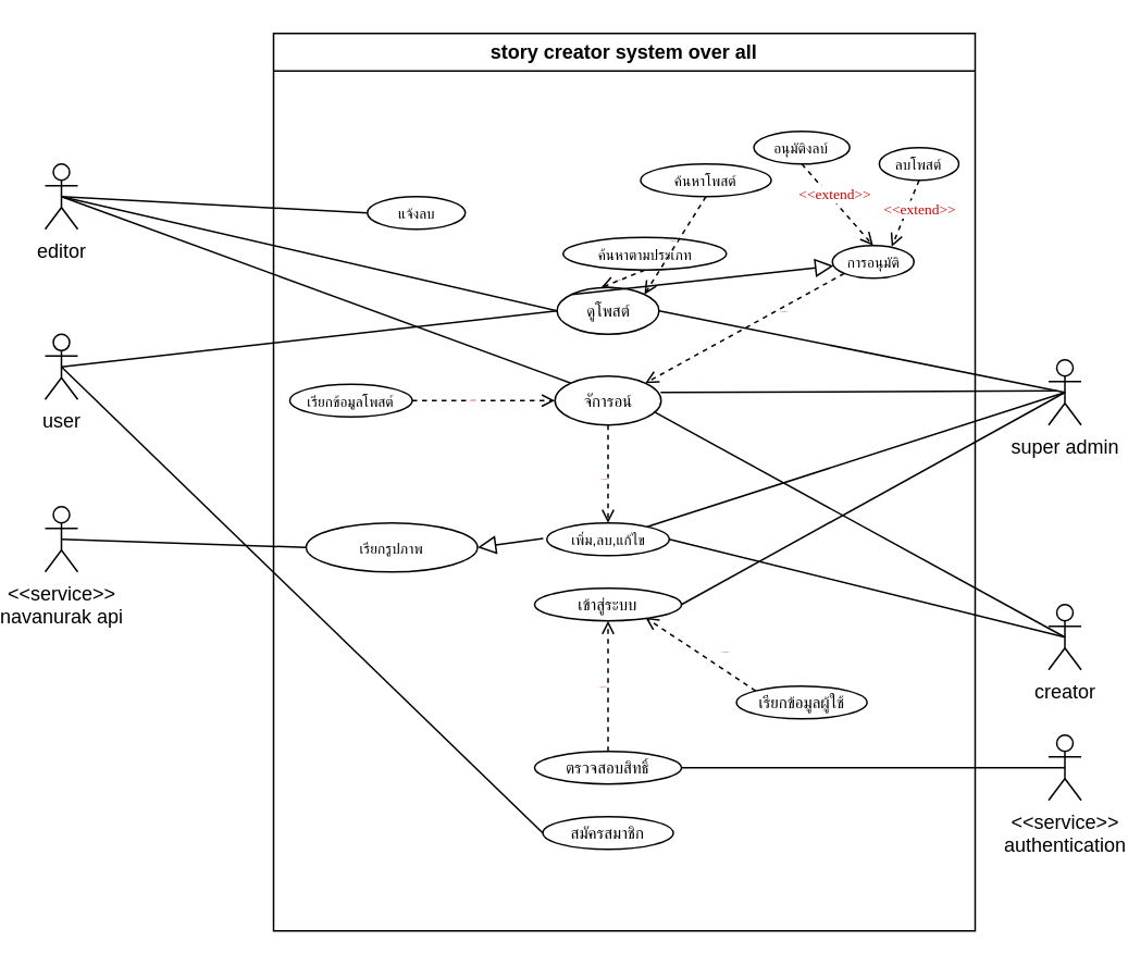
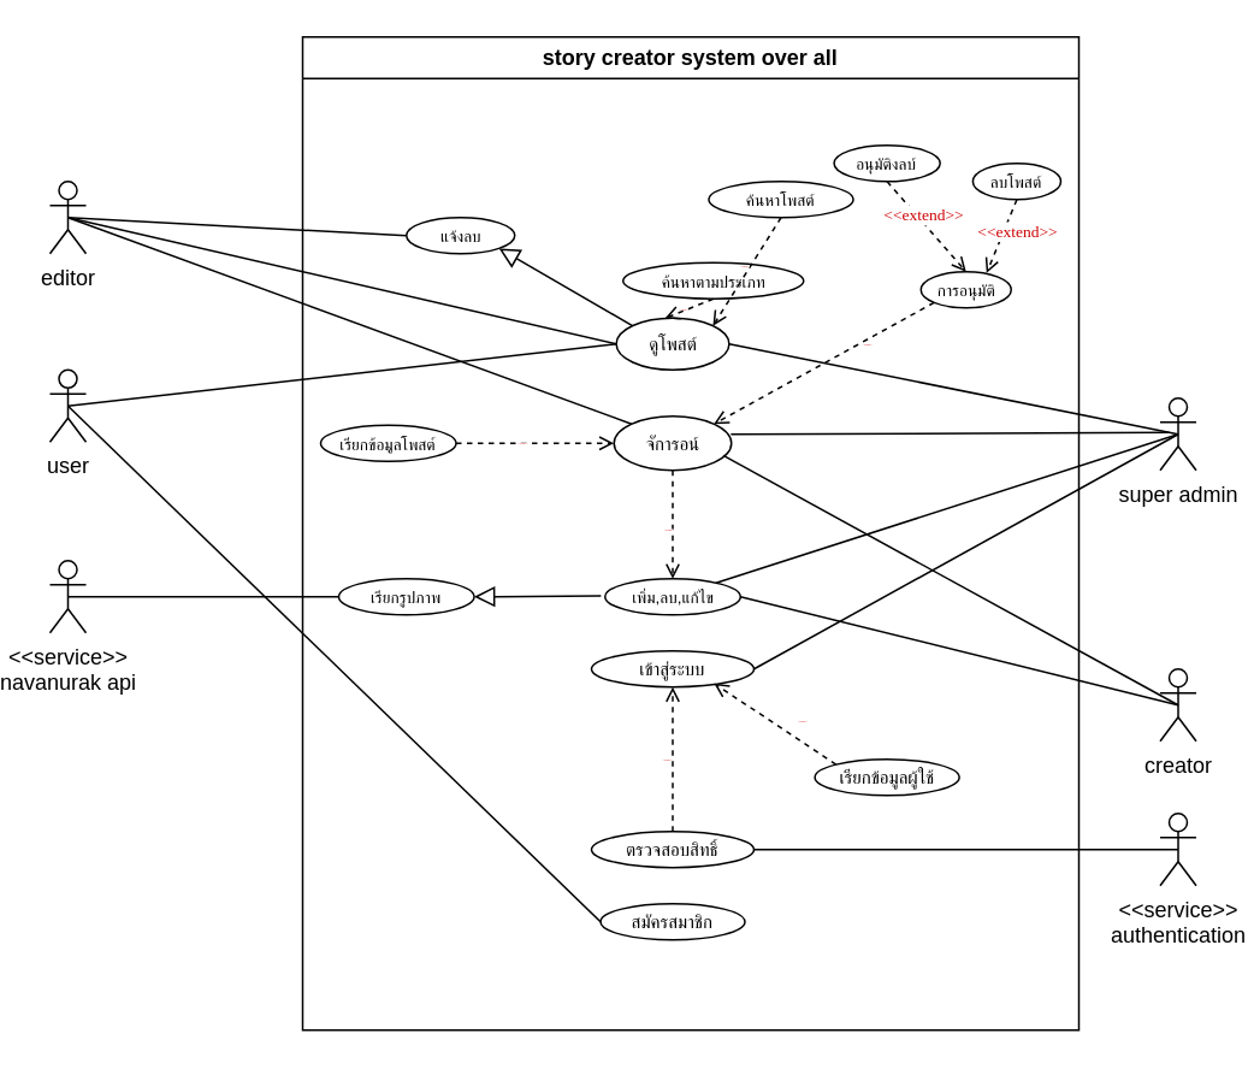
- <mxCell id="27" value="" style="endArrow=block;endSize=9;endFill=0;html=1;fontFamily=Georgia;fontSize=1;fontColor=#CC0000;strokeWidth=1;exitX=0;exitY=0;exitDx=0;exitDy=0;spacing=-4;" edge="1" parent="2" source="3" target="19"><mxGeometry width="160" relative="1" as="geometry"><mxPoint x="60" y="70" as="sourcePoint" /><mxPoint x="220" y="70" as="targetPoint" /></mxGeometry></mxCell>
+ <mxCell id="27" value="" style="endArrow=block;endSize=9;endFill=0;html=1;fontFamily=Georgia;fontSize=1;fontColor=#CC0000;strokeWidth=1;exitX=0;exitY=0;exitDx=0;exitDy=0;entryX=1;entryY=1;entryDx=0;entryDy=0;spacing=-4;" edge="1" parent="2" source="3" target="17"><mxGeometry width="160" relative="1" as="geometry"><mxPoint x="60" y="70" as="sourcePoint" /><mxPoint x="220" y="70" as="targetPoint" /></mxGeometry></mxCell>
- <mxCell id="26" value="&lt;span style=&quot;font-size: 9px&quot;&gt;เรียกรูปภาพ&lt;/span&gt;" style="ellipse;whiteSpace=wrap;html=1;" vertex="1" parent="2"><mxGeometry x="20" y="300" width="105" height="30" as="geometry" /></mxCell>
+ <mxCell id="26" value="&lt;span style=&quot;font-size: 9px&quot;&gt;เรียกรูปภาพ&lt;/span&gt;" style="ellipse;whiteSpace=wrap;html=1;" vertex="1" parent="2"><mxGeometry x="20" y="300" width="75" height="20" as="geometry" /></mxCell>
